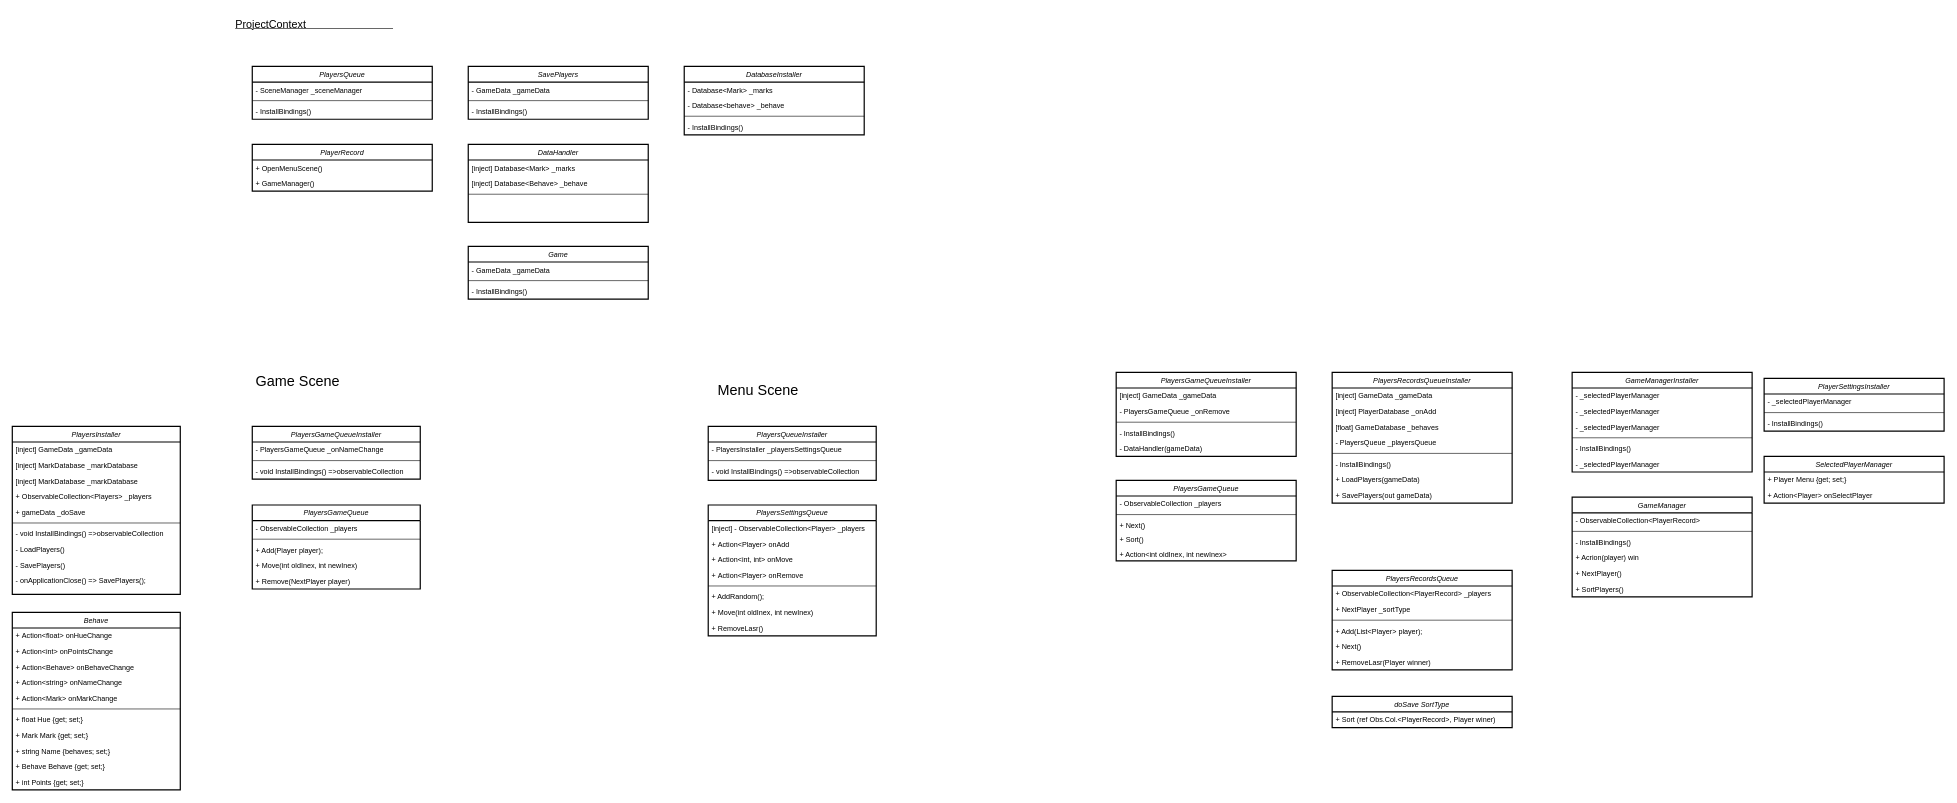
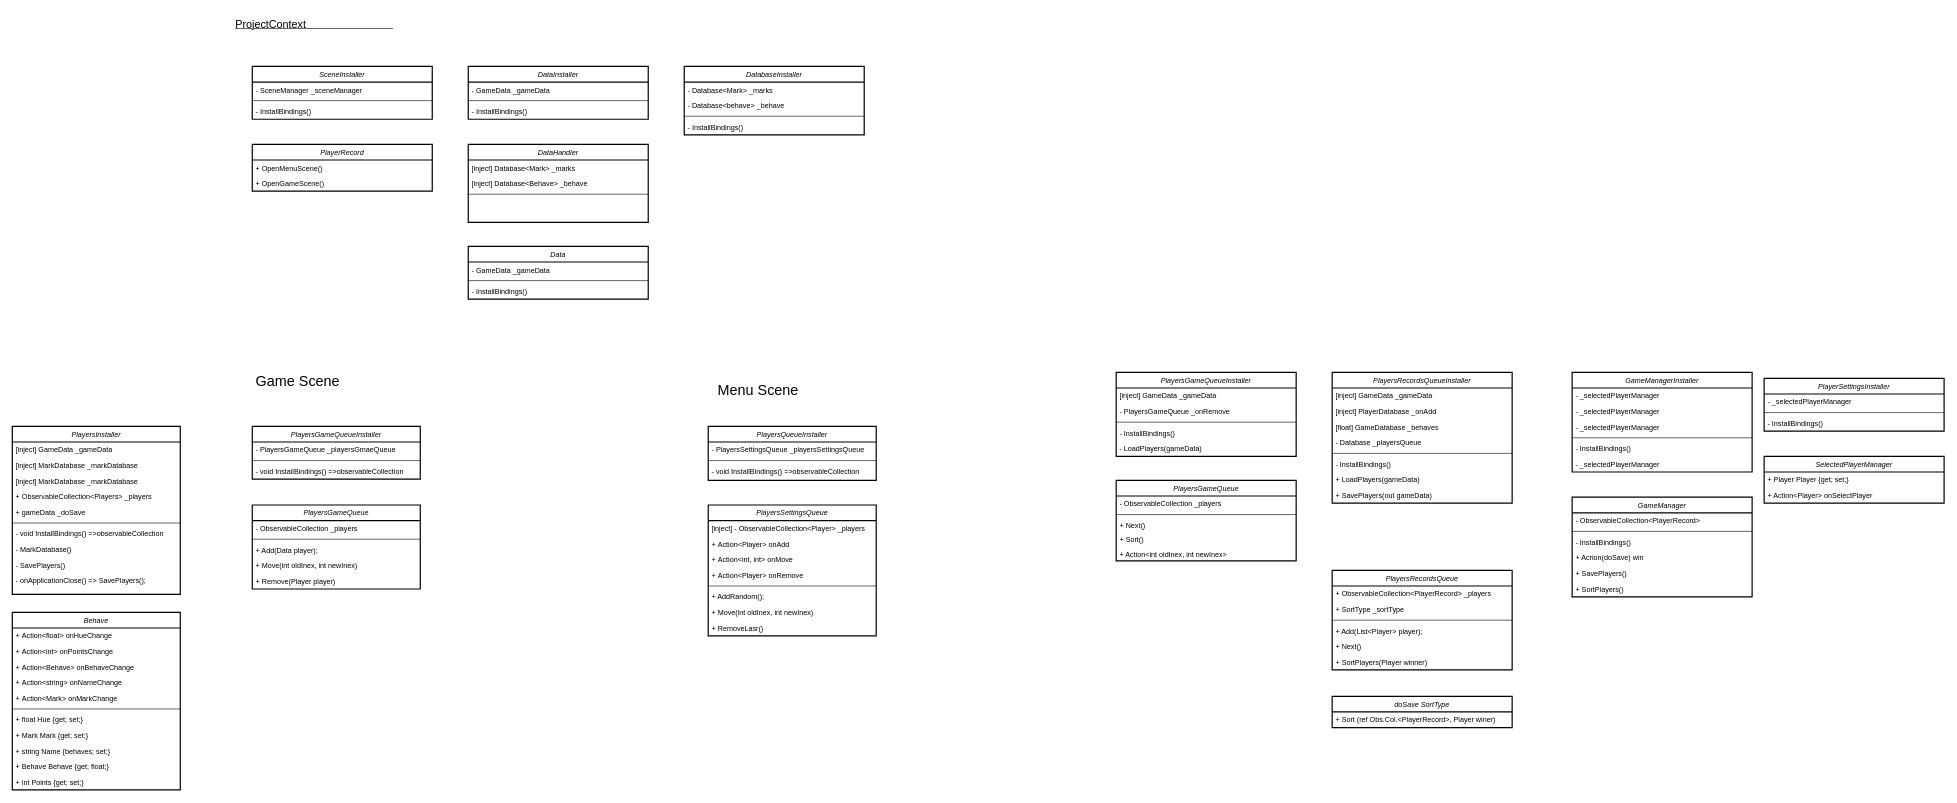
- <mxCell id="3" value="PlayersQueue" style="swimlane;fontStyle=2;align=center;verticalAlign=top;childLayout=stackLayout;horizontal=1;startSize=26;horizontalStack=0;resizeParent=1;resizeLast=0;collapsible=1;marginBottom=0;rounded=0;shadow=0;strokeWidth=2;" parent="1" vertex="1"><mxGeometry x="420" width="300" height="88" as="geometry" y="110"><mxRectangle x="230" y="140" width="160" height="26" as="alternateBounds" /></mxGeometry></mxCell>
+ <mxCell id="3" value="SceneInstaller" style="swimlane;fontStyle=2;align=center;verticalAlign=top;childLayout=stackLayout;horizontal=1;startSize=26;horizontalStack=0;resizeParent=1;resizeLast=0;collapsible=1;marginBottom=0;rounded=0;shadow=0;strokeWidth=2;" parent="1" vertex="1"><mxGeometry x="420" width="300" height="88" as="geometry" y="110"><mxRectangle x="230" y="140" width="160" height="26" as="alternateBounds" /></mxGeometry></mxCell>
- <mxCell id="7" value="SavePlayers" style="swimlane;fontStyle=2;align=center;verticalAlign=top;childLayout=stackLayout;horizontal=1;startSize=26;horizontalStack=0;resizeParent=1;resizeLast=0;collapsible=1;marginBottom=0;rounded=0;shadow=0;strokeWidth=2;" parent="1" vertex="1"><mxGeometry x="780" width="300" height="88" as="geometry" y="110"><mxRectangle x="230" y="140" width="160" height="26" as="alternateBounds" /></mxGeometry></mxCell>
+ <mxCell id="7" value="DataInstaller" style="swimlane;fontStyle=2;align=center;verticalAlign=top;childLayout=stackLayout;horizontal=1;startSize=26;horizontalStack=0;resizeParent=1;resizeLast=0;collapsible=1;marginBottom=0;rounded=0;shadow=0;strokeWidth=2;" parent="1" vertex="1"><mxGeometry x="780" width="300" height="88" as="geometry" y="110"><mxRectangle x="230" y="140" width="160" height="26" as="alternateBounds" /></mxGeometry></mxCell>
- <mxCell id="13" value="+ GameManager()" style="text;align=left;verticalAlign=top;spacingLeft=4;spacingRight=4;overflow=hidden;rotatable=0;points=[[0,0.5],[1,0.5]];portConstraint=eastwest;" parent="11" vertex="1"><mxGeometry y="52" width="300" height="26" as="geometry" /></mxCell>
+ <mxCell id="13" value="+ OpenGameScene()" style="text;align=left;verticalAlign=top;spacingLeft=4;spacingRight=4;overflow=hidden;rotatable=0;points=[[0,0.5],[1,0.5]];portConstraint=eastwest;" parent="11" vertex="1"><mxGeometry y="52" width="300" height="26" as="geometry" /></mxCell>
- <mxCell id="58" value="Game" style="swimlane;fontStyle=2;align=center;verticalAlign=top;childLayout=stackLayout;horizontal=1;startSize=26;horizontalStack=0;resizeParent=1;resizeLast=0;collapsible=1;marginBottom=0;rounded=0;shadow=0;strokeWidth=2;" parent="1" vertex="1"><mxGeometry x="780" y="410" width="300" height="88" as="geometry"><mxRectangle x="230" y="140" width="160" height="26" as="alternateBounds" /></mxGeometry></mxCell>
+ <mxCell id="58" value="Data" style="swimlane;fontStyle=2;align=center;verticalAlign=top;childLayout=stackLayout;horizontal=1;startSize=26;horizontalStack=0;resizeParent=1;resizeLast=0;collapsible=1;marginBottom=0;rounded=0;shadow=0;strokeWidth=2;" parent="1" vertex="1"><mxGeometry x="780" y="410" width="300" height="88" as="geometry"><mxRectangle x="230" y="140" width="160" height="26" as="alternateBounds" /></mxGeometry></mxCell>
- <mxCell id="49" value="- PlayersQueue _playersQueue" style="text;align=left;verticalAlign=top;spacingLeft=4;spacingRight=4;overflow=hidden;rotatable=0;points=[[0,0.5],[1,0.5]];portConstraint=eastwest;" parent="45" vertex="1"><mxGeometry y="104" width="300" height="26" as="geometry" /></mxCell>
+ <mxCell id="49" value="- Database _playersQueue" style="text;align=left;verticalAlign=top;spacingLeft=4;spacingRight=4;overflow=hidden;rotatable=0;points=[[0,0.5],[1,0.5]];portConstraint=eastwest;" parent="45" vertex="1"><mxGeometry y="104" width="300" height="26" as="geometry" /></mxCell>
- <mxCell id="87" value="- DataHandler(gameData)" style="text;align=left;verticalAlign=top;spacingLeft=4;spacingRight=4;overflow=hidden;rotatable=0;points=[[0,0.5],[1,0.5]];portConstraint=eastwest;" parent="82" vertex="1"><mxGeometry y="114" width="300" height="26" as="geometry" /></mxCell>
+ <mxCell id="87" value="- LoadPlayers(gameData)" style="text;align=left;verticalAlign=top;spacingLeft=4;spacingRight=4;overflow=hidden;rotatable=0;points=[[0,0.5],[1,0.5]];portConstraint=eastwest;" parent="82" vertex="1"><mxGeometry y="114" width="300" height="26" as="geometry" /></mxCell>
- <mxCell id="104" value="- PlayersGameQueue _onNameChange" style="text;align=left;verticalAlign=top;spacingLeft=4;spacingRight=4;overflow=hidden;rotatable=0;points=[[0,0.5],[1,0.5]];portConstraint=eastwest;" parent="103" vertex="1"><mxGeometry y="26" width="280" height="26" as="geometry" /></mxCell>
+ <mxCell id="104" value="- PlayersGameQueue _playersGmaeQueue" style="text;align=left;verticalAlign=top;spacingLeft=4;spacingRight=4;overflow=hidden;rotatable=0;points=[[0,0.5],[1,0.5]];portConstraint=eastwest;" parent="103" vertex="1"><mxGeometry y="26" width="280" height="26" as="geometry" /></mxCell>
- <mxCell id="114" value="- PlayersInstaller _playersSettingsQueue" style="text;align=left;verticalAlign=top;spacingLeft=4;spacingRight=4;overflow=hidden;rotatable=0;points=[[0,0.5],[1,0.5]];portConstraint=eastwest;" parent="113" vertex="1"><mxGeometry y="26" width="280" height="26" as="geometry" /></mxCell>
+ <mxCell id="114" value="- PlayersSettingsQueue _playersSettingsQueue" style="text;align=left;verticalAlign=top;spacingLeft=4;spacingRight=4;overflow=hidden;rotatable=0;points=[[0,0.5],[1,0.5]];portConstraint=eastwest;" parent="113" vertex="1"><mxGeometry y="26" width="280" height="26" as="geometry" /></mxCell>
- <mxCell id="24" value="+ Player Menu {get; set;}" style="text;align=left;verticalAlign=top;spacingLeft=4;spacingRight=4;overflow=hidden;rotatable=0;points=[[0,0.5],[1,0.5]];portConstraint=eastwest;" parent="23" vertex="1"><mxGeometry y="26" width="300" height="26" as="geometry" /></mxCell>
+ <mxCell id="24" value="+ Player Player {get; set;}" style="text;align=left;verticalAlign=top;spacingLeft=4;spacingRight=4;overflow=hidden;rotatable=0;points=[[0,0.5],[1,0.5]];portConstraint=eastwest;" parent="23" vertex="1"><mxGeometry y="26" width="300" height="26" as="geometry" /></mxCell>
- <mxCell id="98" value="- LoadPlayers()" style="text;align=left;verticalAlign=top;spacingLeft=4;spacingRight=4;overflow=hidden;rotatable=0;points=[[0,0.5],[1,0.5]];portConstraint=eastwest;" vertex="1" parent="90"><mxGeometry y="192" width="280" height="26" as="geometry" /></mxCell>
+ <mxCell id="98" value="- MarkDatabase()" style="text;align=left;verticalAlign=top;spacingLeft=4;spacingRight=4;overflow=hidden;rotatable=0;points=[[0,0.5],[1,0.5]];portConstraint=eastwest;" vertex="1" parent="90"><mxGeometry y="192" width="280" height="26" as="geometry" /></mxCell>
- <mxCell id="110" value="+ Add(Player player);" style="text;align=left;verticalAlign=top;spacingLeft=4;spacingRight=4;overflow=hidden;rotatable=0;points=[[0,0.5],[1,0.5]];portConstraint=eastwest;" parent="107" vertex="1"><mxGeometry y="62" width="280" height="26" as="geometry" /></mxCell>
+ <mxCell id="110" value="+ Add(Data player);" style="text;align=left;verticalAlign=top;spacingLeft=4;spacingRight=4;overflow=hidden;rotatable=0;points=[[0,0.5],[1,0.5]];portConstraint=eastwest;" parent="107" vertex="1"><mxGeometry y="62" width="280" height="26" as="geometry" /></mxCell>
- <mxCell id="79" value="+ Acrion(player) win" style="text;align=left;verticalAlign=top;spacingLeft=4;spacingRight=4;overflow=hidden;rotatable=0;points=[[0,0.5],[1,0.5]];portConstraint=eastwest;" parent="75" vertex="1"><mxGeometry y="88" width="300" height="26" as="geometry" /></mxCell>
+ <mxCell id="79" value="+ Acrion(doSave) win" style="text;align=left;verticalAlign=top;spacingLeft=4;spacingRight=4;overflow=hidden;rotatable=0;points=[[0,0.5],[1,0.5]];portConstraint=eastwest;" parent="75" vertex="1"><mxGeometry y="88" width="300" height="26" as="geometry" /></mxCell>
- <mxCell id="80" value="+ NextPlayer()" style="text;align=left;verticalAlign=top;spacingLeft=4;spacingRight=4;overflow=hidden;rotatable=0;points=[[0,0.5],[1,0.5]];portConstraint=eastwest;" parent="75" vertex="1"><mxGeometry y="114" width="300" height="26" as="geometry" /></mxCell>
+ <mxCell id="80" value="+ SavePlayers()" style="text;align=left;verticalAlign=top;spacingLeft=4;spacingRight=4;overflow=hidden;rotatable=0;points=[[0,0.5],[1,0.5]];portConstraint=eastwest;" parent="75" vertex="1"><mxGeometry y="114" width="300" height="26" as="geometry" /></mxCell>
- <mxCell id="112" value="+ Remove(NextPlayer player)" style="text;align=left;verticalAlign=top;spacingLeft=4;spacingRight=4;overflow=hidden;rotatable=0;points=[[0,0.5],[1,0.5]];portConstraint=eastwest;" parent="107" vertex="1"><mxGeometry y="114" width="280" height="26" as="geometry" /></mxCell>
+ <mxCell id="112" value="+ Remove(Player player)" style="text;align=left;verticalAlign=top;spacingLeft=4;spacingRight=4;overflow=hidden;rotatable=0;points=[[0,0.5],[1,0.5]];portConstraint=eastwest;" parent="107" vertex="1"><mxGeometry y="114" width="280" height="26" as="geometry" /></mxCell>
- <mxCell id="64" value="+ NextPlayer _sortType" style="text;align=left;verticalAlign=top;spacingLeft=4;spacingRight=4;overflow=hidden;rotatable=0;points=[[0,0.5],[1,0.5]];portConstraint=eastwest;" parent="62" vertex="1"><mxGeometry y="52" width="300" height="26" as="geometry" /></mxCell>
+ <mxCell id="64" value="+ SortType _sortType" style="text;align=left;verticalAlign=top;spacingLeft=4;spacingRight=4;overflow=hidden;rotatable=0;points=[[0,0.5],[1,0.5]];portConstraint=eastwest;" parent="62" vertex="1"><mxGeometry y="52" width="300" height="26" as="geometry" /></mxCell>
- <mxCell id="68" value="+ RemoveLasr(Player winner)" style="text;align=left;verticalAlign=top;spacingLeft=4;spacingRight=4;overflow=hidden;rotatable=0;points=[[0,0.5],[1,0.5]];portConstraint=eastwest;" parent="62" vertex="1"><mxGeometry y="140" width="300" height="26" as="geometry" /></mxCell>
+ <mxCell id="68" value="+ SortPlayers(Player winner)" style="text;align=left;verticalAlign=top;spacingLeft=4;spacingRight=4;overflow=hidden;rotatable=0;points=[[0,0.5],[1,0.5]];portConstraint=eastwest;" parent="62" vertex="1"><mxGeometry y="140" width="300" height="26" as="geometry" /></mxCell>
- <mxCell id="43" value="+ Behave Behave {get; set;}" style="text;align=left;verticalAlign=top;spacingLeft=4;spacingRight=4;overflow=hidden;rotatable=0;points=[[0,0.5],[1,0.5]];portConstraint=eastwest;" parent="33" vertex="1"><mxGeometry y="244" width="280" height="26" as="geometry" /></mxCell>
+ <mxCell id="43" value="+ Behave Behave {get; float;}" style="text;align=left;verticalAlign=top;spacingLeft=4;spacingRight=4;overflow=hidden;rotatable=0;points=[[0,0.5],[1,0.5]];portConstraint=eastwest;" parent="33" vertex="1"><mxGeometry y="244" width="280" height="26" as="geometry" /></mxCell>
